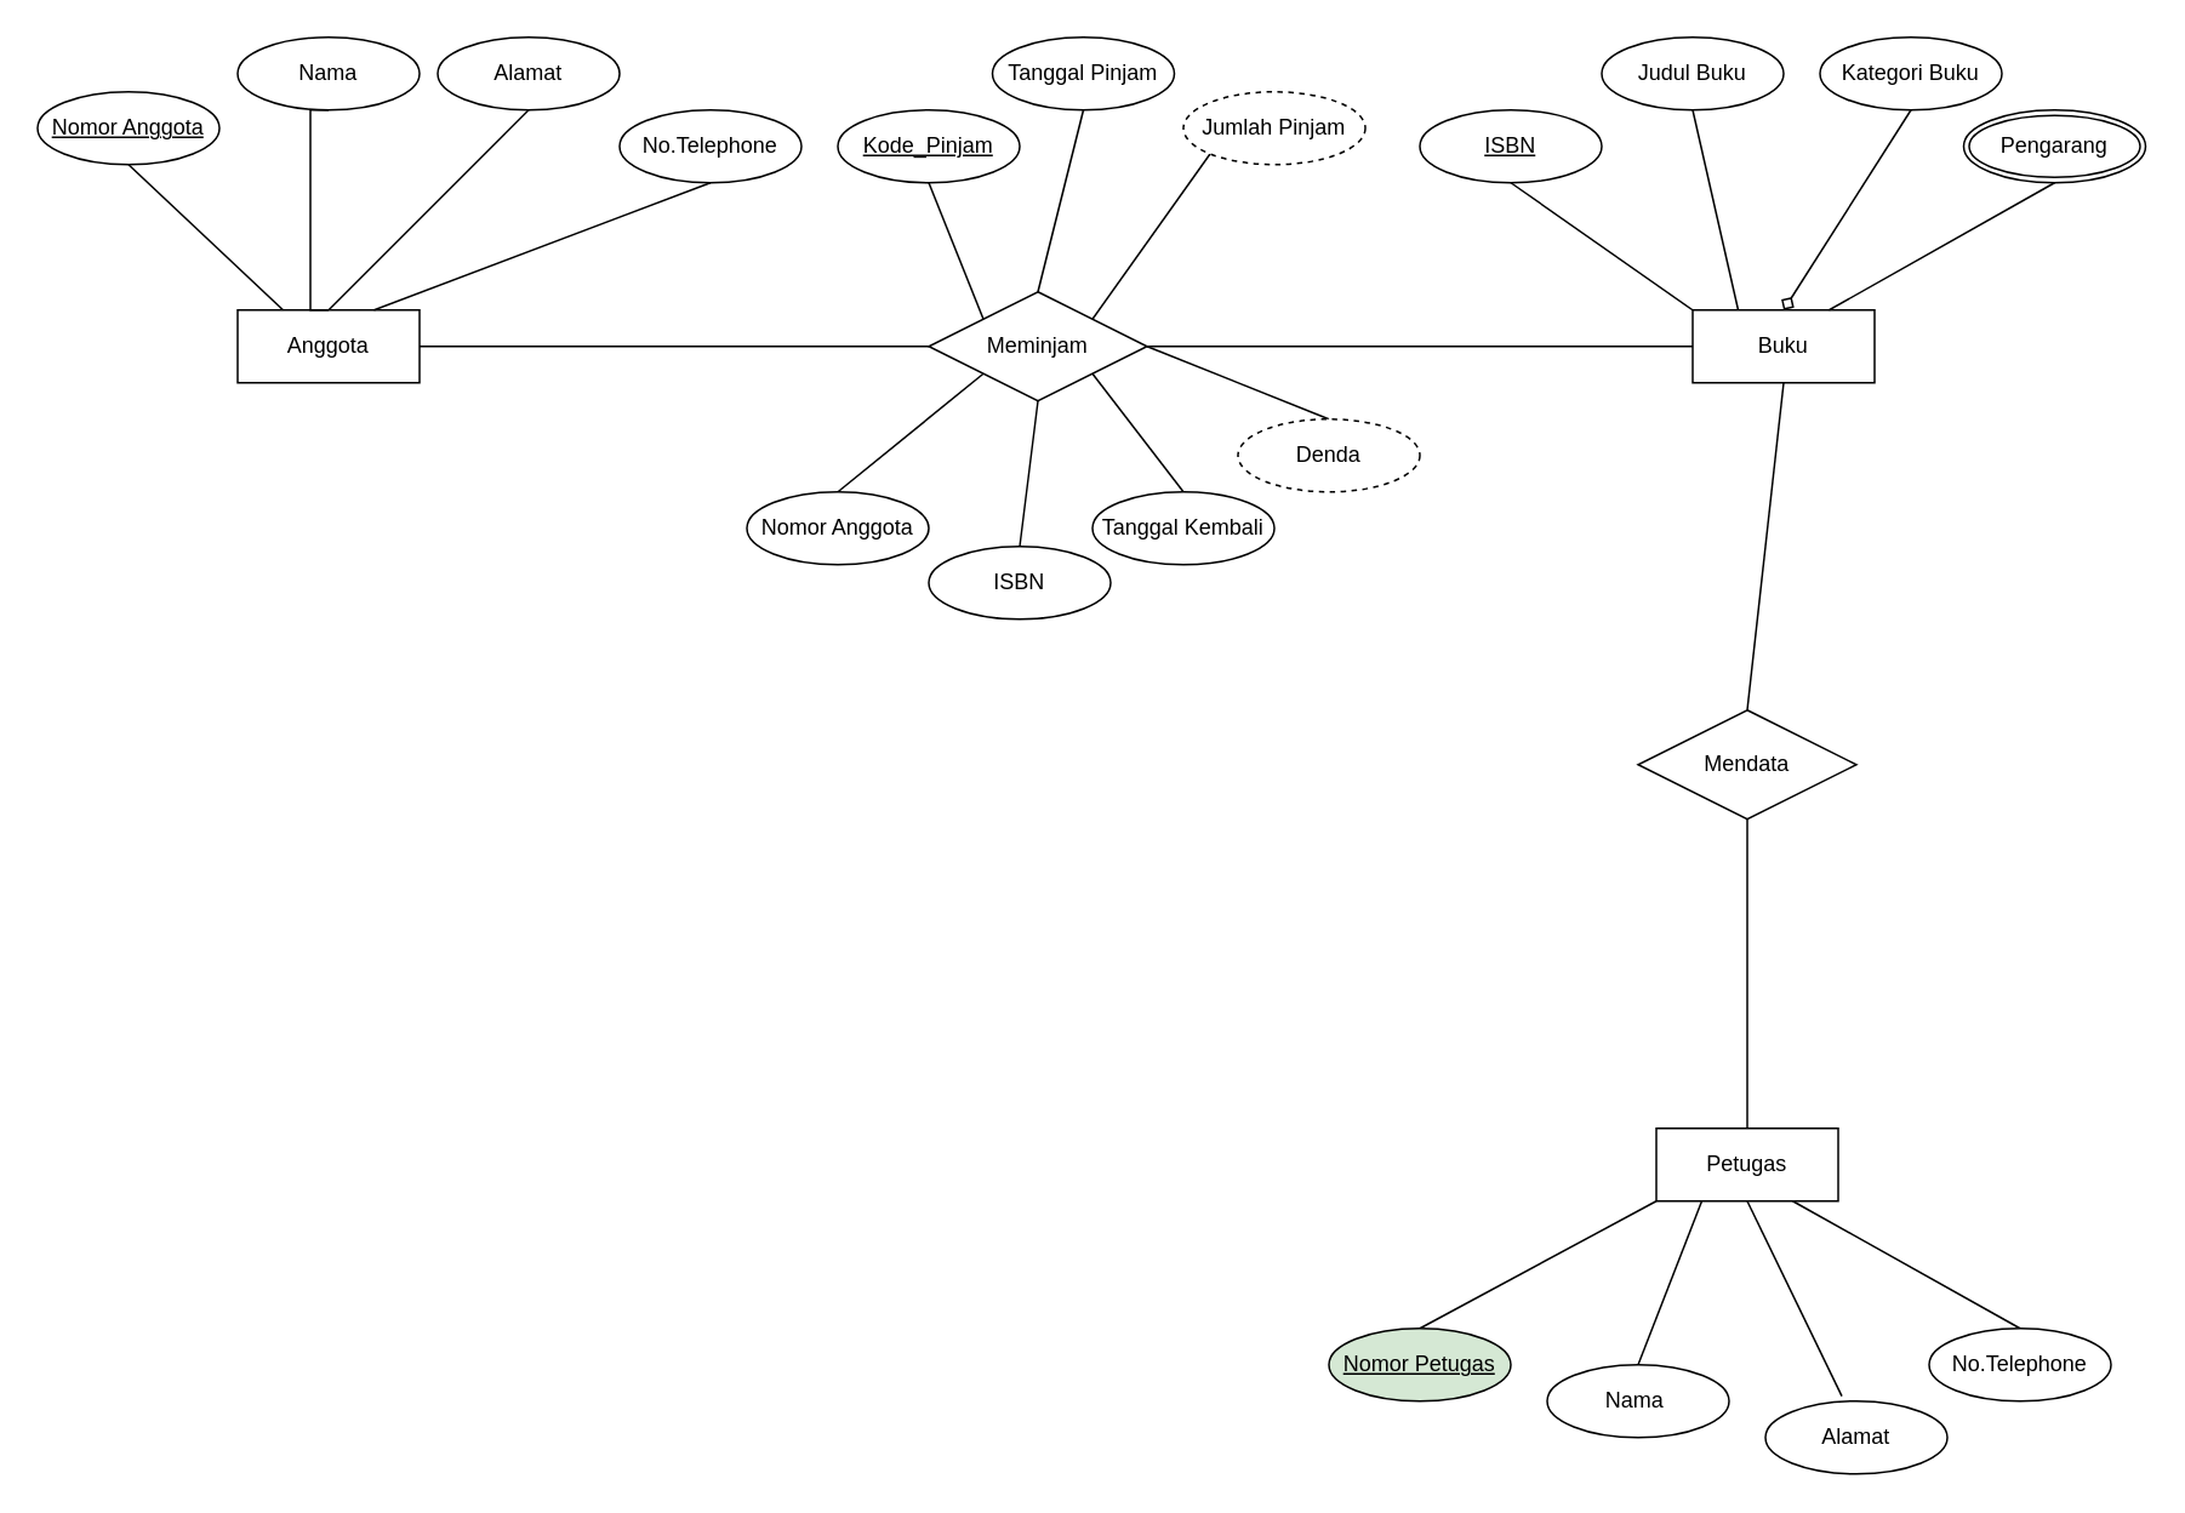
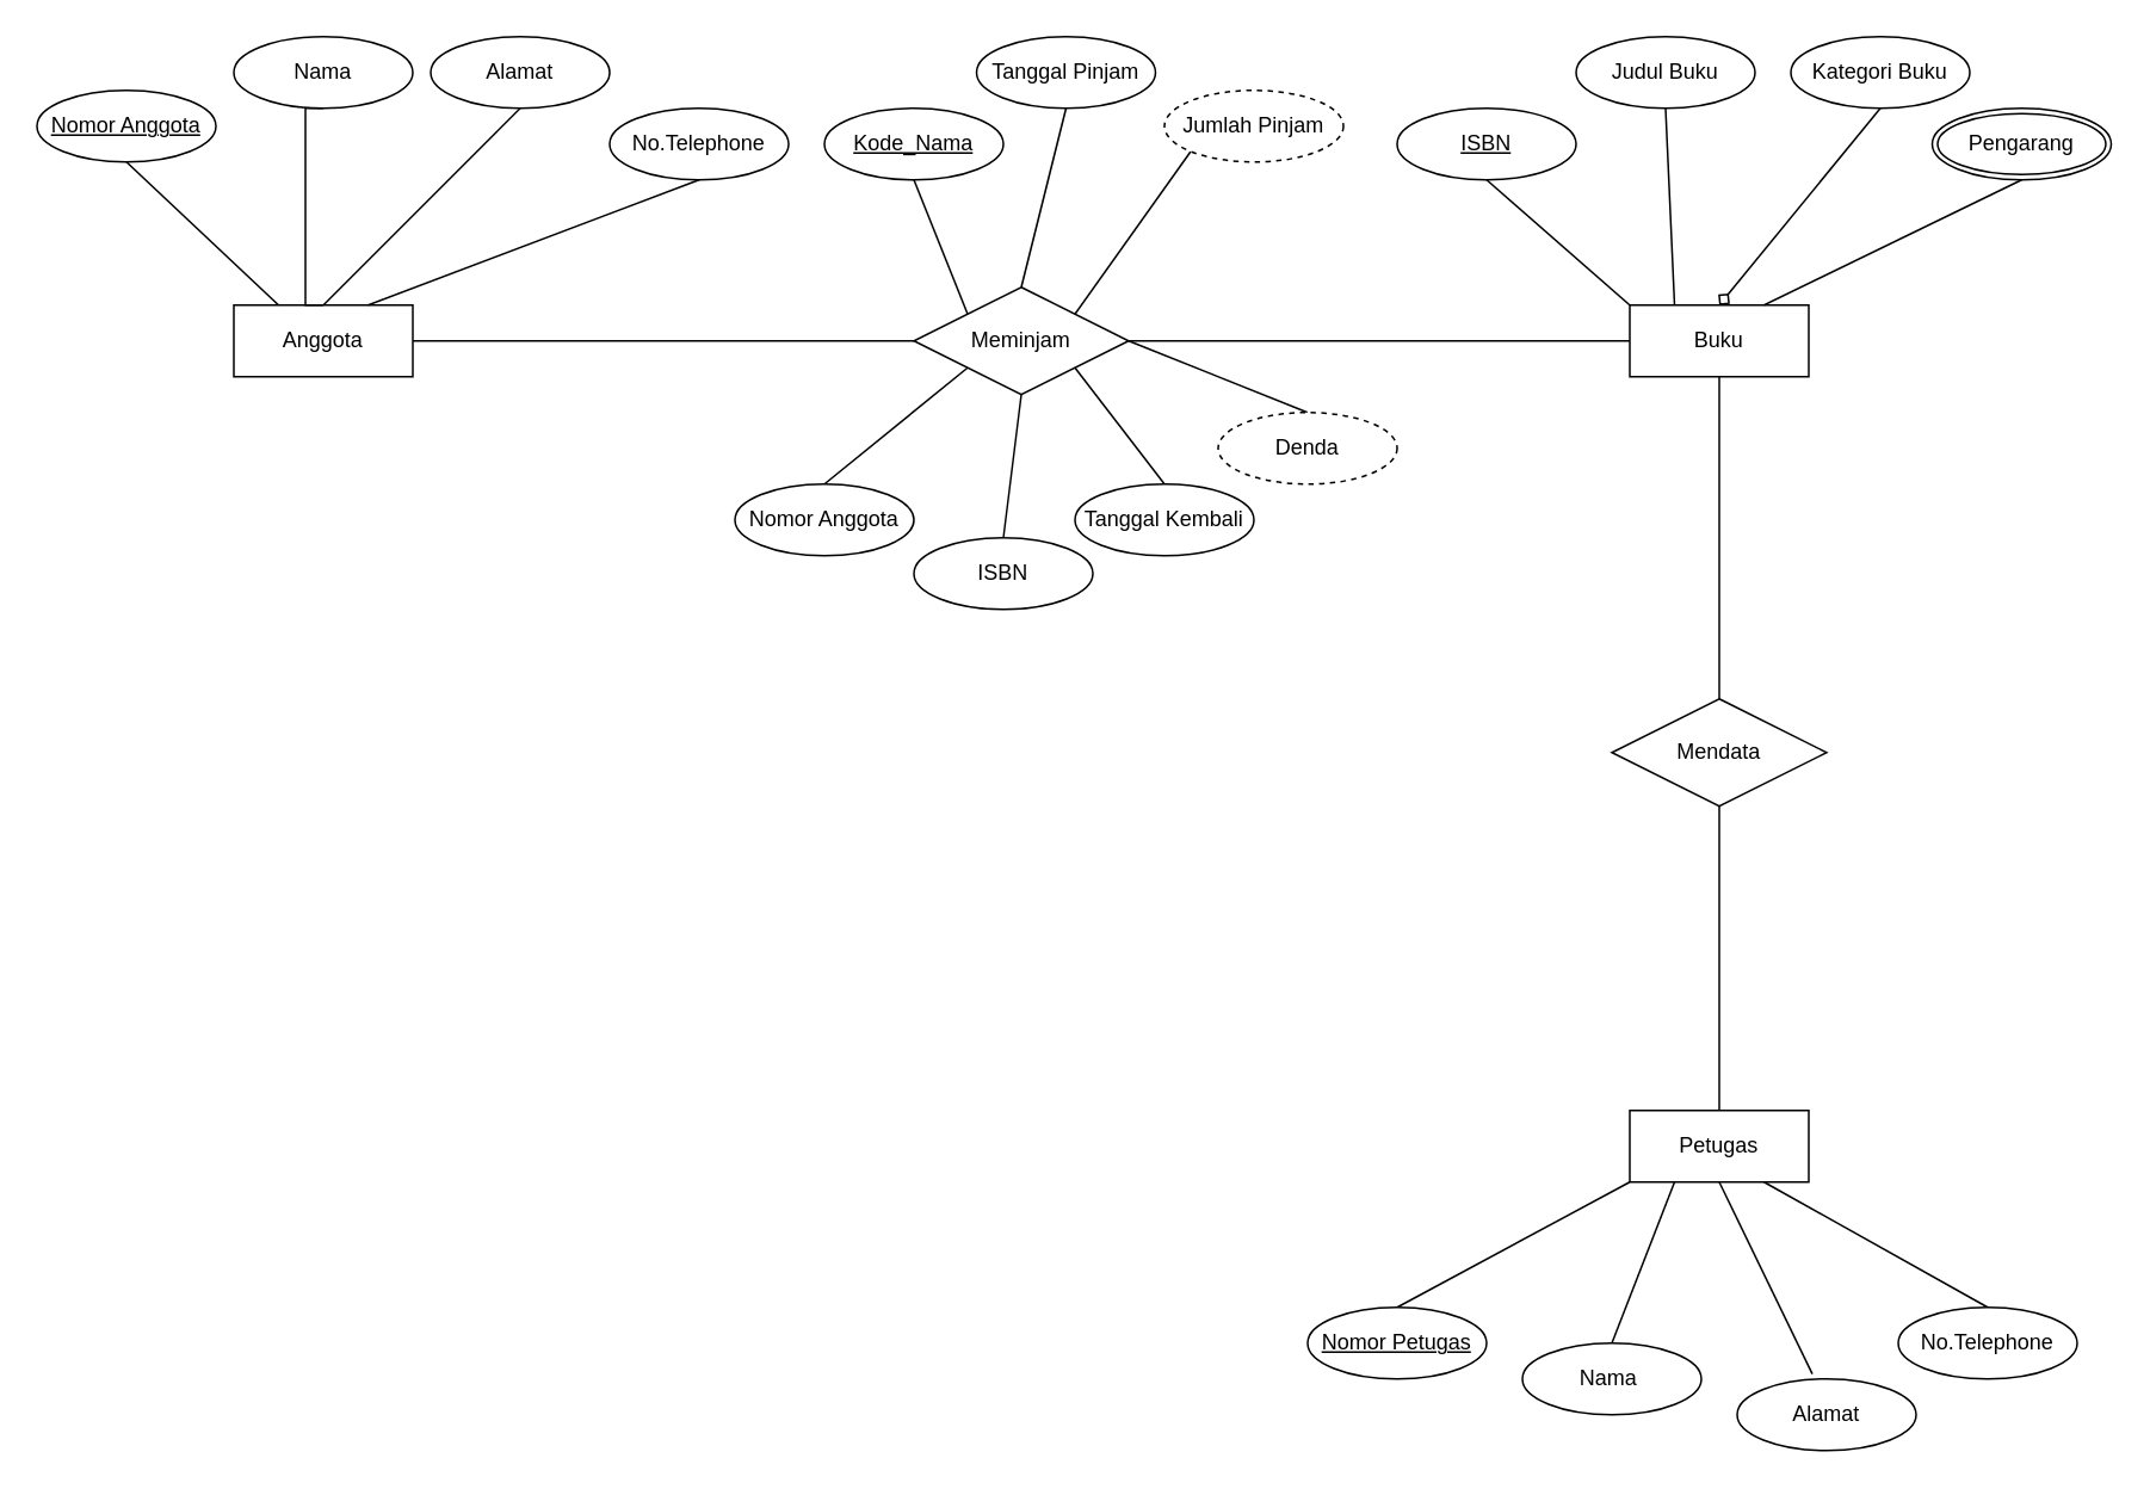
- <mxCell id="23" value="Kode_Pinjam" style="ellipse;whiteSpace=wrap;html=1;align=center;fontStyle=4;" vertex="1" parent="1"><mxGeometry x="460" y="60" width="100" height="40" as="geometry" /></mxCell>
+ <mxCell id="23" value="Kode_Nama" style="ellipse;whiteSpace=wrap;html=1;align=center;fontStyle=4;" vertex="1" parent="1"><mxGeometry x="460" y="60" width="100" height="40" as="geometry" /></mxCell>
- <mxCell id="5" value="Buku" style="whiteSpace=wrap;html=1;align=center;" vertex="1" parent="1"><mxGeometry x="930" y="170" width="100" height="40" as="geometry" /></mxCell>
+ <mxCell id="5" value="Buku" style="whiteSpace=wrap;html=1;align=center;" vertex="1" parent="1"><mxGeometry x="910" y="170" width="100" height="40" as="geometry" /></mxCell>
- <mxCell id="44" value="Nomor Petugas" style="ellipse;whiteSpace=wrap;html=1;align=center;fontStyle=4;fillColor=#d5e8d4;" vertex="1" parent="1"><mxGeometry x="730" y="730" width="100" height="40" as="geometry" /></mxCell>
+ <mxCell id="44" value="Nomor Petugas" style="ellipse;whiteSpace=wrap;html=1;align=center;fontStyle=4;" vertex="1" parent="1"><mxGeometry x="730" y="730" width="100" height="40" as="geometry" /></mxCell>
